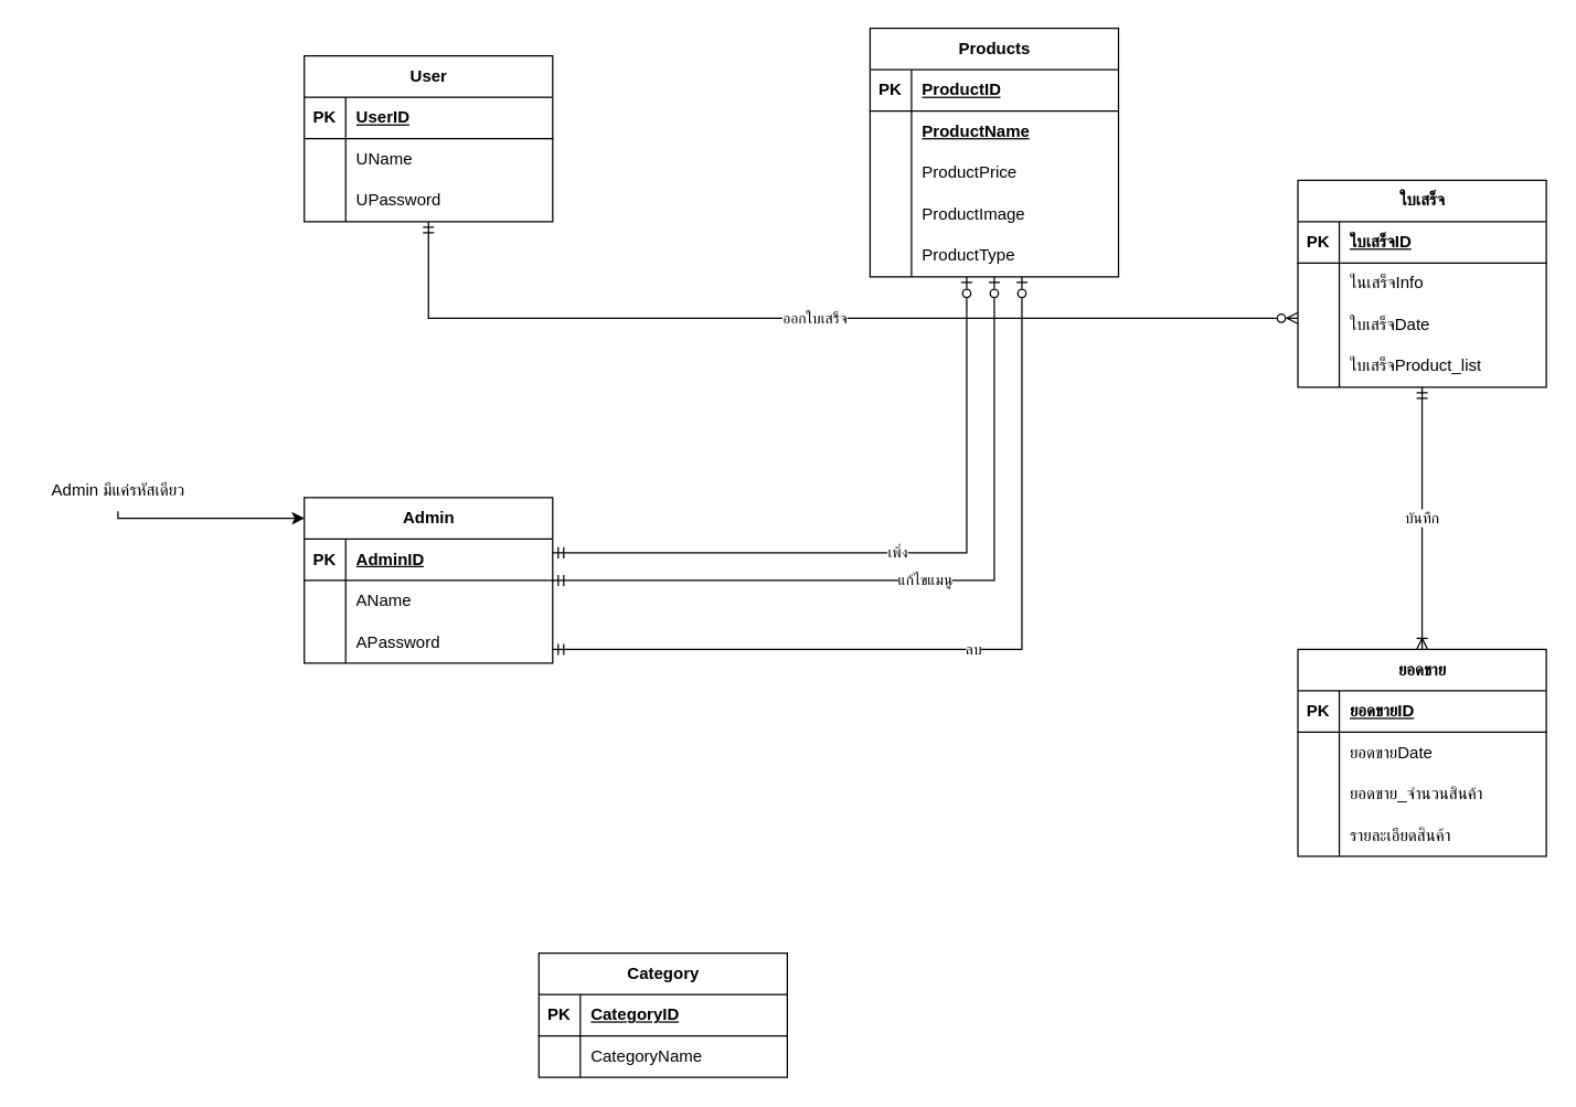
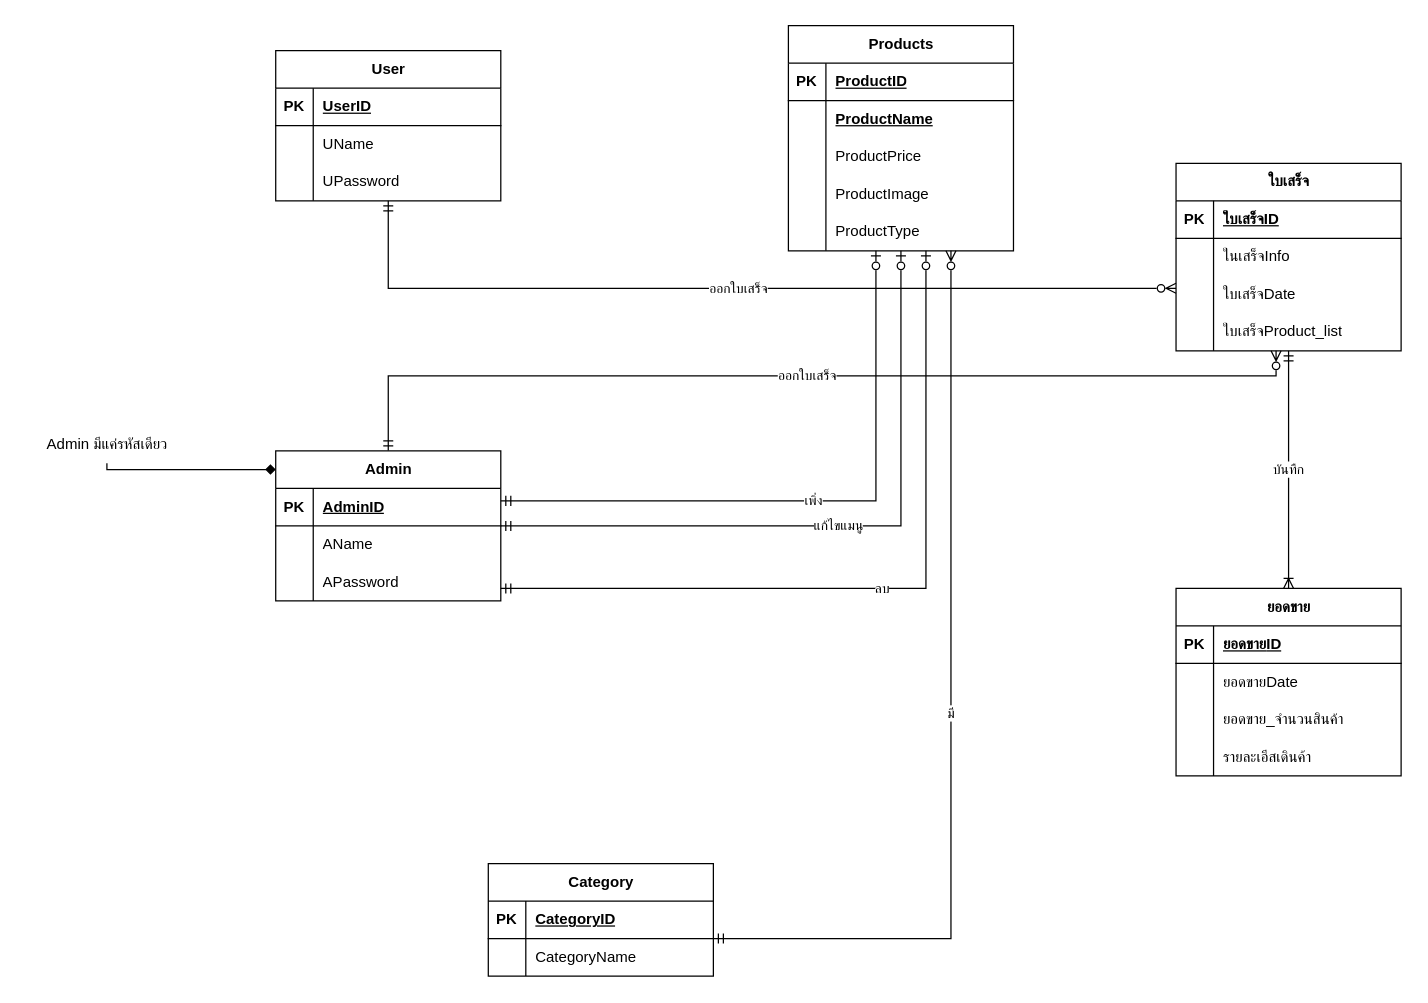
+ <mxCell id="16" value="ออกใบเสร็จ" style="edgeStyle=orthogonalEdgeStyle;rounded=0;orthogonalLoop=1;jettySize=auto;html=1;startArrow=ERmandOne;startFill=0;endArrow=ERzeroToMany;endFill=0;" edge="1" parent="1" source="17" target="52"><mxGeometry relative="1" as="geometry"><Array as="points"><mxPoint x="310" y="300" /><mxPoint x="1020" y="300" /></Array></mxGeometry></mxCell>
- <mxCell id="78" style="edgeStyle=orthogonalEdgeStyle;rounded=0;orthogonalLoop=1;jettySize=auto;html=1;" edge="1" parent="1" source="79" target="17"><mxGeometry relative="1" as="geometry"><Array as="points"><mxPoint x="200" y="375" /><mxPoint x="200" y="375" /></Array></mxGeometry></mxCell>
+ <mxCell id="78" style="edgeStyle=orthogonalEdgeStyle;rounded=0;orthogonalLoop=1;jettySize=auto;html=1;endArrow=diamond;" edge="1" parent="1" source="79" target="17"><mxGeometry relative="1" as="geometry"><Array as="points"><mxPoint x="200" y="375" /><mxPoint x="200" y="375" /></Array></mxGeometry></mxCell>
+ <mxCell id="43" value="มี" style="edgeStyle=orthogonalEdgeStyle;rounded=0;orthogonalLoop=1;jettySize=auto;html=1;startArrow=ERmandOne;startFill=0;endArrow=ERzeroToMany;endFill=0;" edge="1" parent="1" source="44" target="27"><mxGeometry relative="1" as="geometry"><Array as="points"><mxPoint x="760" y="750" /></Array></mxGeometry></mxCell>
- <mxCell id="77" value="รายละเอียดสินค้า" style="shape=partialRectangle;connectable=0;fillColor=none;top=0;left=0;bottom=0;right=0;align=left;spacingLeft=6;overflow=hidden;whiteSpace=wrap;html=1;" vertex="1" parent="75"><mxGeometry x="30" width="150" height="30" as="geometry"><mxRectangle width="150" height="30" as="alternateBounds" /></mxGeometry></mxCell>
+ <mxCell id="77" value="รายละเอีสเดินค้า" style="shape=partialRectangle;connectable=0;fillColor=none;top=0;left=0;bottom=0;right=0;align=left;spacingLeft=6;overflow=hidden;whiteSpace=wrap;html=1;" vertex="1" parent="75"><mxGeometry x="30" width="150" height="30" as="geometry"><mxRectangle width="150" height="30" as="alternateBounds" /></mxGeometry></mxCell>
